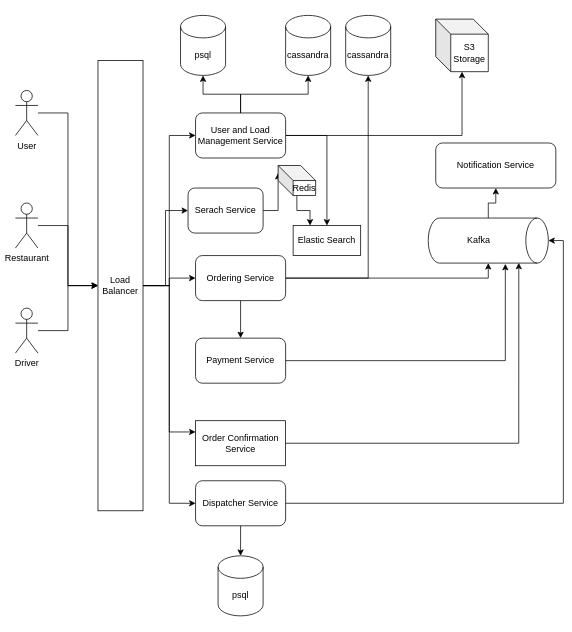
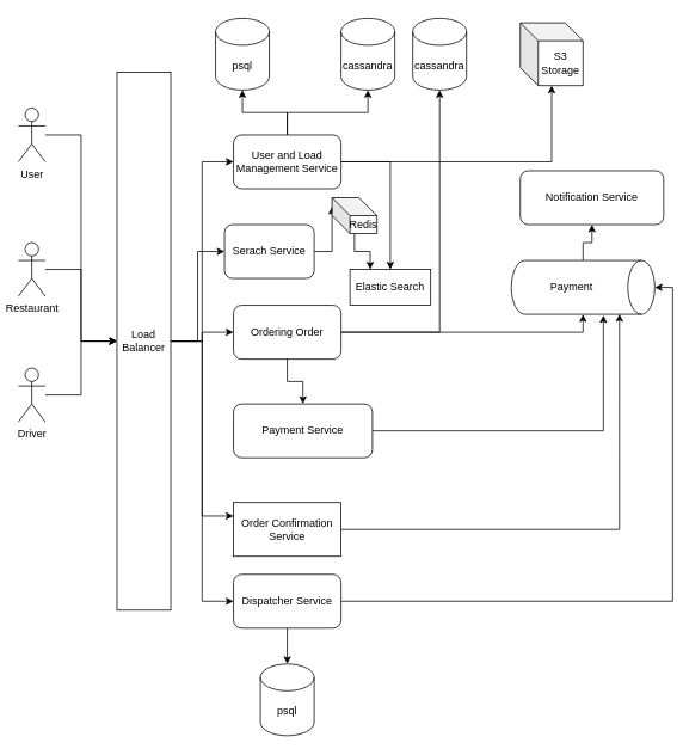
- <mxCell id="29" value="Kafka" style="shape=cylinder3;whiteSpace=wrap;html=1;boundedLbl=1;backgroundOutline=1;size=15;direction=south;" parent="1" vertex="1"><mxGeometry x="570" y="290" width="160" height="60" as="geometry" /></mxCell>
+ <mxCell id="29" value="Payment" style="shape=cylinder3;whiteSpace=wrap;html=1;boundedLbl=1;backgroundOutline=1;size=15;direction=south;" parent="1" vertex="1"><mxGeometry x="570" y="290" width="160" height="60" as="geometry" /></mxCell>
- <mxCell id="23" value="Ordering Service" style="rounded=1;whiteSpace=wrap;html=1;" parent="1" vertex="1"><mxGeometry x="260" y="340" width="120" height="60" as="geometry" /></mxCell>
+ <mxCell id="23" value="Ordering Order" style="rounded=1;whiteSpace=wrap;html=1;" parent="1" vertex="1"><mxGeometry x="260" y="340" width="120" height="60" as="geometry" /></mxCell>
- <mxCell id="31" value="Payment Service" style="rounded=1;whiteSpace=wrap;html=1;" parent="1" vertex="1"><mxGeometry x="260" y="450" width="120" height="60" as="geometry" /></mxCell>
+ <mxCell id="31" value="Payment Service" style="rounded=1;whiteSpace=wrap;html=1;" parent="1" vertex="1"><mxGeometry x="260" y="450" width="155" height="60" as="geometry" /></mxCell>
